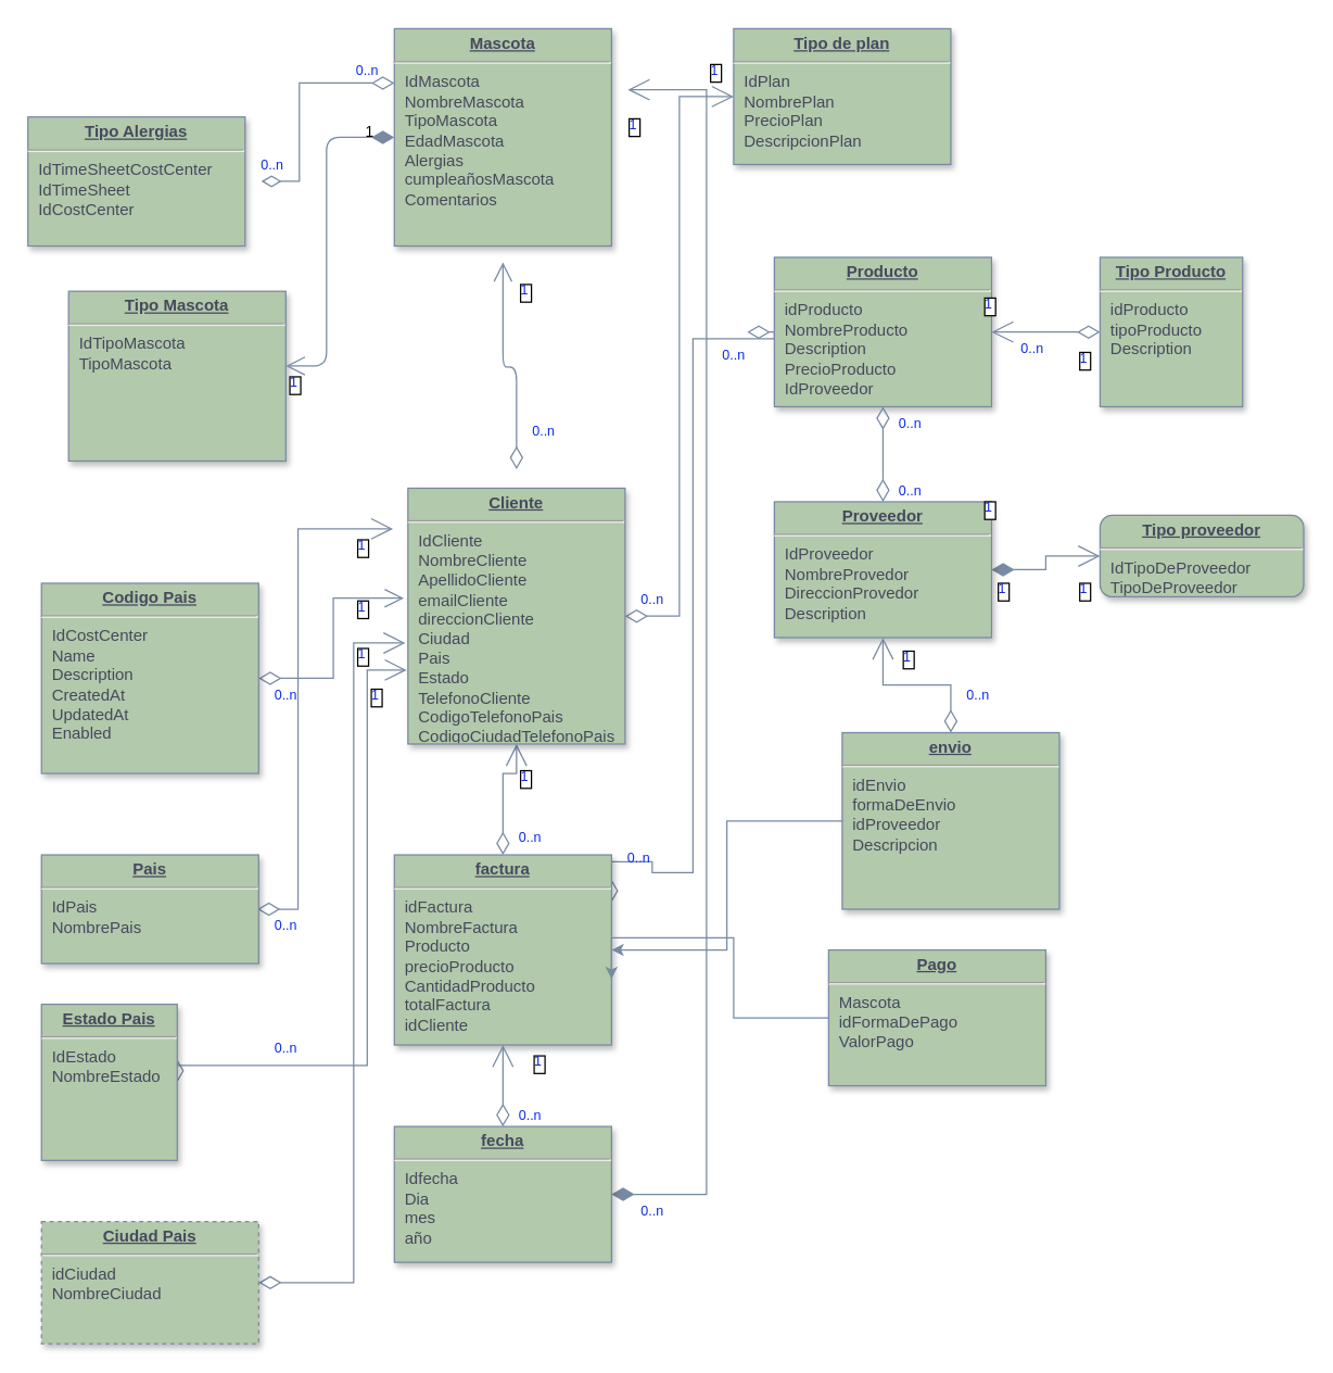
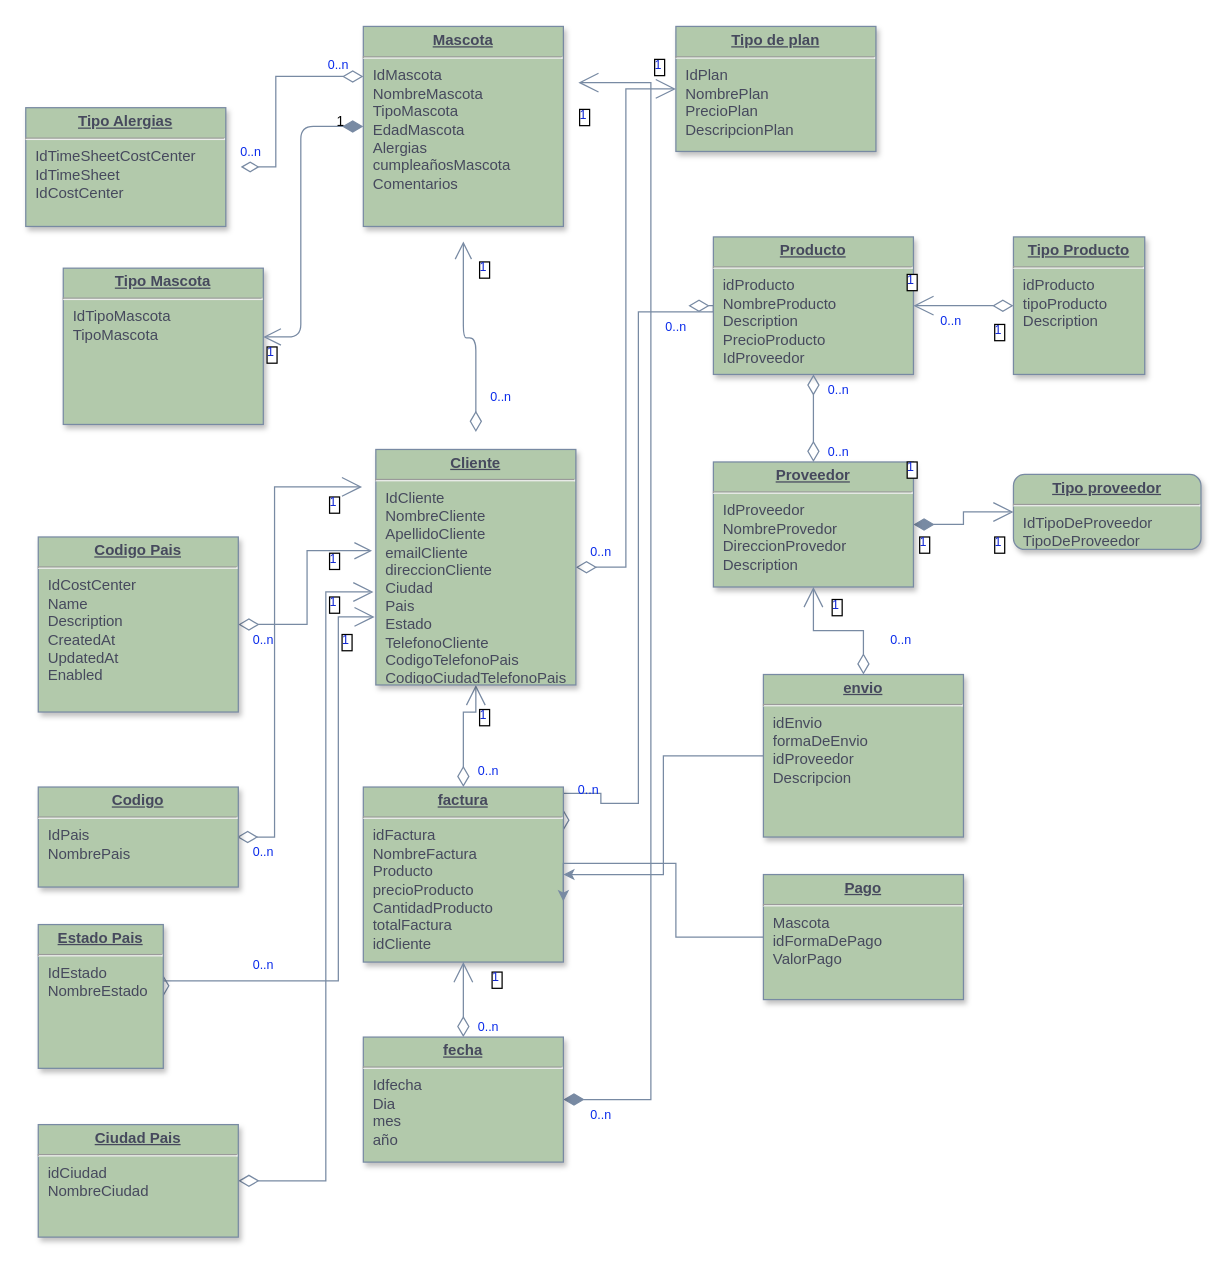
- <mxCell id="22" value="&lt;p style=&quot;margin: 0px; margin-top: 4px; text-align: center; text-decoration: underline;&quot;&gt;&lt;strong&gt;envio&lt;/strong&gt;&lt;/p&gt;&lt;hr&gt;&lt;p style=&quot;margin: 0px; margin-left: 8px;&quot;&gt;idEnvio&lt;/p&gt;&lt;p style=&quot;margin: 0px; margin-left: 8px;&quot;&gt;formaDeEnvio&lt;/p&gt;&lt;p style=&quot;margin: 0px; margin-left: 8px;&quot;&gt;idProveedor&lt;/p&gt;&lt;p style=&quot;margin: 0px; margin-left: 8px;&quot;&gt;Descripcion&lt;/p&gt;" style="verticalAlign=top;align=left;overflow=fill;fontSize=12;fontFamily=Helvetica;html=1;strokeColor=#788AA3;shadow=1;fillColor=#B2C9AB;fontColor=#46495D;labelBackgroundColor=none;" parent="1" vertex="1"><mxGeometry x="620" y="539" width="160" height="130" as="geometry" /></mxCell>
+ <mxCell id="22" value="&lt;p style=&quot;margin: 0px; margin-top: 4px; text-align: center; text-decoration: underline;&quot;&gt;&lt;strong&gt;envio&lt;/strong&gt;&lt;/p&gt;&lt;hr&gt;&lt;p style=&quot;margin: 0px; margin-left: 8px;&quot;&gt;idEnvio&lt;/p&gt;&lt;p style=&quot;margin: 0px; margin-left: 8px;&quot;&gt;formaDeEnvio&lt;/p&gt;&lt;p style=&quot;margin: 0px; margin-left: 8px;&quot;&gt;idProveedor&lt;/p&gt;&lt;p style=&quot;margin: 0px; margin-left: 8px;&quot;&gt;Descripcion&lt;/p&gt;" style="verticalAlign=top;align=left;overflow=fill;fontSize=12;fontFamily=Helvetica;html=1;strokeColor=#788AA3;shadow=1;fillColor=#B2C9AB;fontColor=#46495D;labelBackgroundColor=none;" parent="1" vertex="1"><mxGeometry x="610" y="539" width="160" height="130" as="geometry" /></mxCell>
- <mxCell id="17" value="&lt;p style=&quot;margin: 0px; margin-top: 4px; text-align: center; text-decoration: underline;&quot;&gt;&lt;strong&gt;Pais&lt;/strong&gt;&lt;/p&gt;&lt;hr&gt;&lt;p style=&quot;margin: 0px; margin-left: 8px;&quot;&gt;IdPais&lt;/p&gt;&lt;p style=&quot;margin: 0px; margin-left: 8px;&quot;&gt;NombrePais&lt;/p&gt;" style="verticalAlign=top;align=left;overflow=fill;fontSize=12;fontFamily=Helvetica;html=1;strokeColor=#788AA3;shadow=1;fillColor=#B2C9AB;fontColor=#46495D;labelBackgroundColor=none;" parent="1" vertex="1"><mxGeometry x="30" y="629" width="160" height="80" as="geometry" /></mxCell>
+ <mxCell id="17" value="&lt;p style=&quot;margin: 0px; margin-top: 4px; text-align: center; text-decoration: underline;&quot;&gt;&lt;strong&gt;Codigo&lt;/strong&gt;&lt;/p&gt;&lt;hr&gt;&lt;p style=&quot;margin: 0px; margin-left: 8px;&quot;&gt;IdPais&lt;/p&gt;&lt;p style=&quot;margin: 0px; margin-left: 8px;&quot;&gt;NombrePais&lt;/p&gt;" style="verticalAlign=top;align=left;overflow=fill;fontSize=12;fontFamily=Helvetica;html=1;strokeColor=#788AA3;shadow=1;fillColor=#B2C9AB;fontColor=#46495D;labelBackgroundColor=none;" parent="1" vertex="1"><mxGeometry x="30" y="629" width="160" height="80" as="geometry" /></mxCell>
- <mxCell id="27" value="&lt;p style=&quot;margin: 0px; margin-top: 4px; text-align: center; text-decoration: underline;&quot;&gt;&lt;strong&gt;Ciudad Pais&lt;/strong&gt;&lt;/p&gt;&lt;hr&gt;&lt;p style=&quot;margin: 0px; margin-left: 8px;&quot;&gt;idCiudad&lt;/p&gt;&lt;p style=&quot;margin: 0px; margin-left: 8px;&quot;&gt;NombreCiudad&lt;/p&gt;" style="verticalAlign=top;align=left;overflow=fill;fontSize=12;fontFamily=Helvetica;html=1;strokeColor=#788AA3;shadow=1;fillColor=#B2C9AB;fontColor=#46495D;labelBackgroundColor=none;dashed=1;" parent="1" vertex="1"><mxGeometry x="30" y="899" width="160" height="90" as="geometry" /></mxCell>
+ <mxCell id="27" value="&lt;p style=&quot;margin: 0px; margin-top: 4px; text-align: center; text-decoration: underline;&quot;&gt;&lt;strong&gt;Ciudad Pais&lt;/strong&gt;&lt;/p&gt;&lt;hr&gt;&lt;p style=&quot;margin: 0px; margin-left: 8px;&quot;&gt;idCiudad&lt;/p&gt;&lt;p style=&quot;margin: 0px; margin-left: 8px;&quot;&gt;NombreCiudad&lt;/p&gt;" style="verticalAlign=top;align=left;overflow=fill;fontSize=12;fontFamily=Helvetica;html=1;strokeColor=#788AA3;shadow=1;fillColor=#B2C9AB;fontColor=#46495D;labelBackgroundColor=none;" parent="1" vertex="1"><mxGeometry x="30" y="899" width="160" height="90" as="geometry" /></mxCell>
